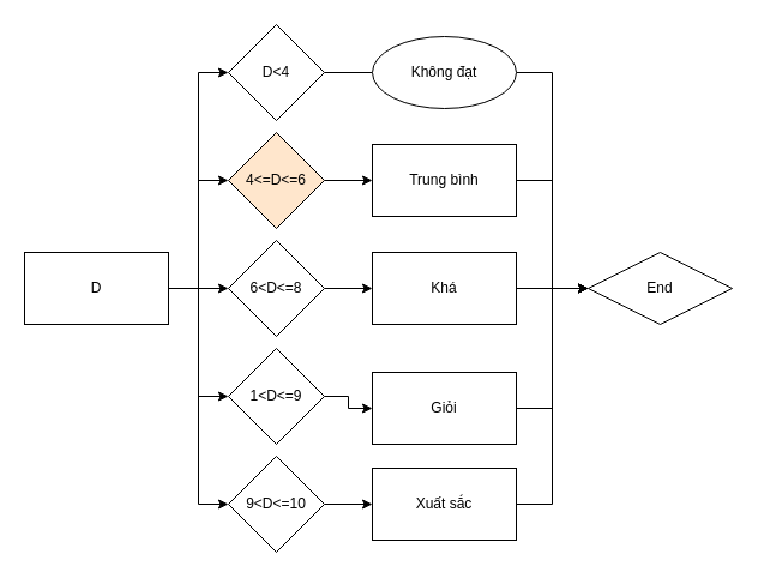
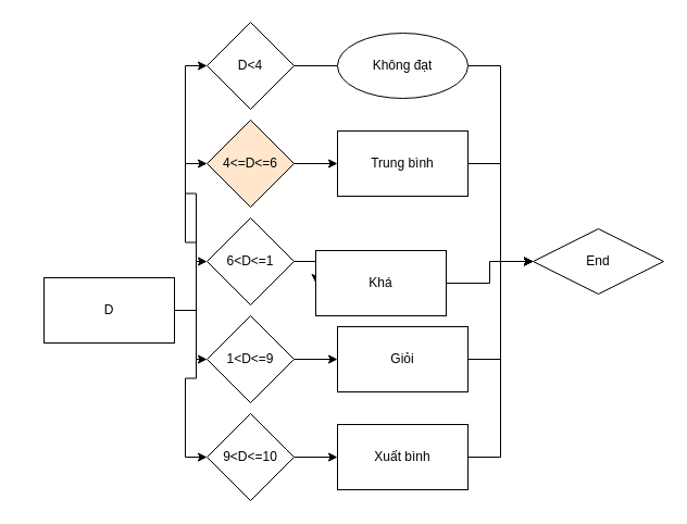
- <mxCell id="7" value="D" style="rounded=0;whiteSpace=wrap;html=1;" vertex="1" parent="1"><mxGeometry x="20" y="210" width="120" height="60" as="geometry" /></mxCell>
+ <mxCell id="7" value="D" style="rounded=0;whiteSpace=wrap;html=1;" vertex="1" parent="1"><mxGeometry x="40" y="255" width="120" height="60" as="geometry" /></mxCell>
- <mxCell id="13" value="6&amp;lt;D&amp;lt;=8" style="rhombus;whiteSpace=wrap;html=1;" vertex="1" parent="1"><mxGeometry x="190" y="200" width="80" height="80" as="geometry" /></mxCell>
+ <mxCell id="13" value="6&amp;lt;D&amp;lt;=1" style="rhombus;whiteSpace=wrap;html=1;" vertex="1" parent="1"><mxGeometry x="190" y="200" width="80" height="80" as="geometry" /></mxCell>
- <mxCell id="24" value="Khá" style="rounded=0;whiteSpace=wrap;html=1;" vertex="1" parent="1"><mxGeometry x="310" y="210" width="120" height="60" as="geometry" /></mxCell>
+ <mxCell id="24" value="Khá" style="rounded=0;whiteSpace=wrap;html=1;" vertex="1" parent="1"><mxGeometry x="290" y="230" width="120" height="60" as="geometry" /></mxCell>
- <mxCell id="26" value="Giỏi" style="rounded=0;whiteSpace=wrap;html=1;" vertex="1" parent="1"><mxGeometry x="310" y="310" width="120" height="60" as="geometry" /></mxCell>
+ <mxCell id="26" value="Giỏi" style="rounded=0;whiteSpace=wrap;html=1;" vertex="1" parent="1"><mxGeometry x="310" y="300" width="120" height="60" as="geometry" /></mxCell>
- <mxCell id="28" value="Xuất sắc" style="rounded=0;whiteSpace=wrap;html=1;" vertex="1" parent="1"><mxGeometry x="310" y="390" width="120" height="60" as="geometry" /></mxCell>
+ <mxCell id="28" value="Xuất bình" style="rounded=0;whiteSpace=wrap;html=1;" vertex="1" parent="1"><mxGeometry x="310" y="390" width="120" height="60" as="geometry" /></mxCell>
